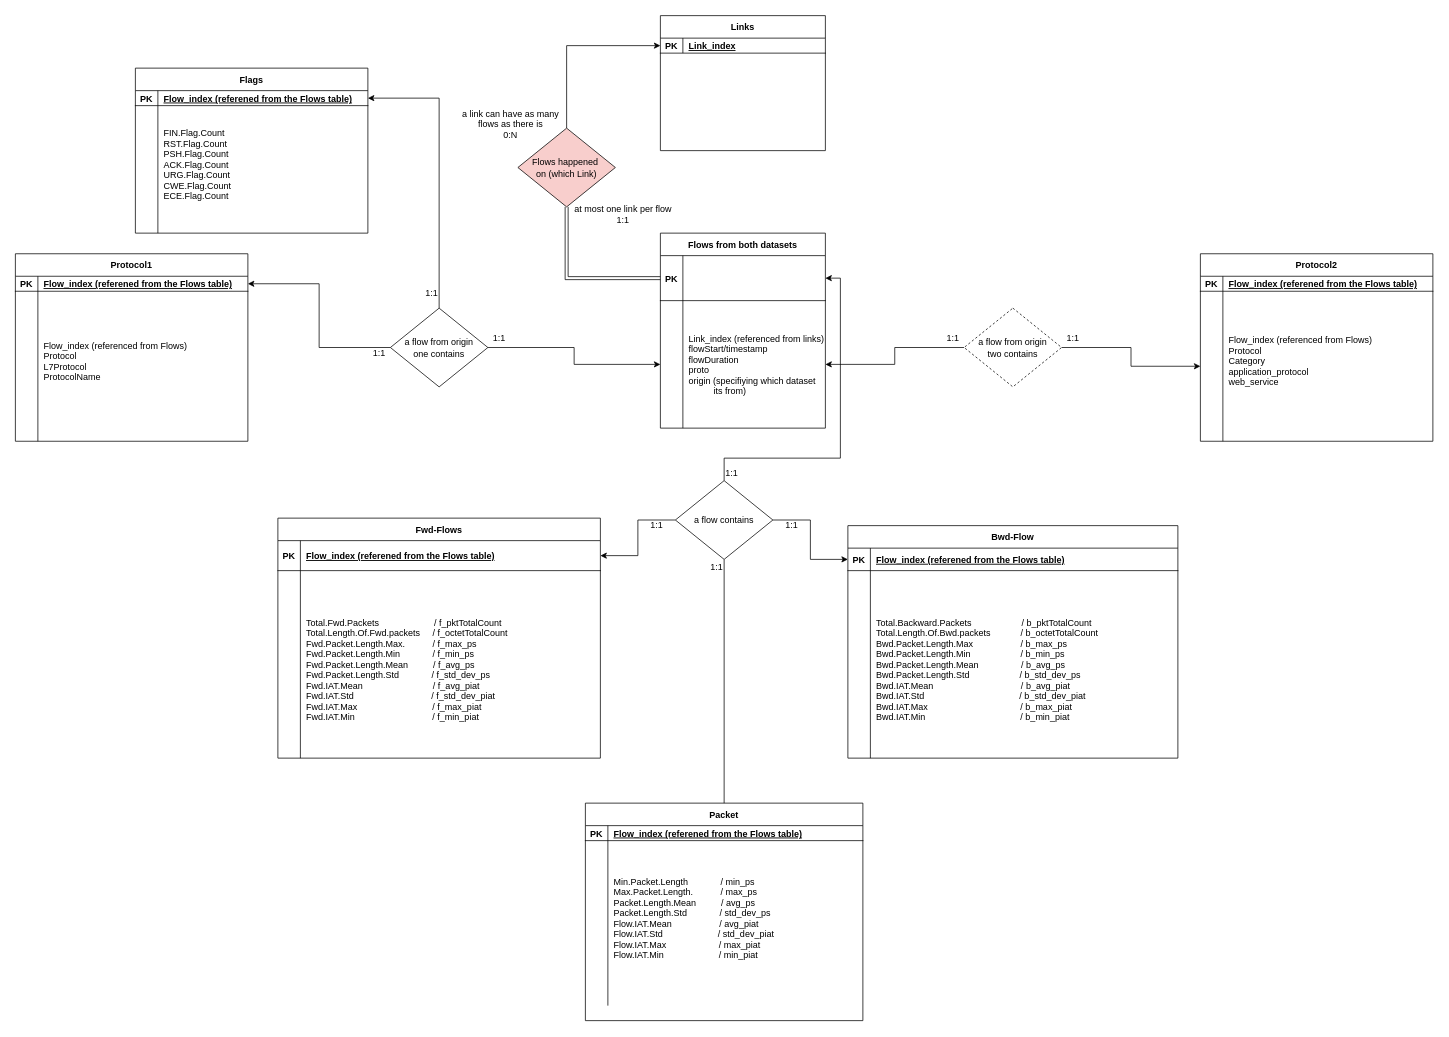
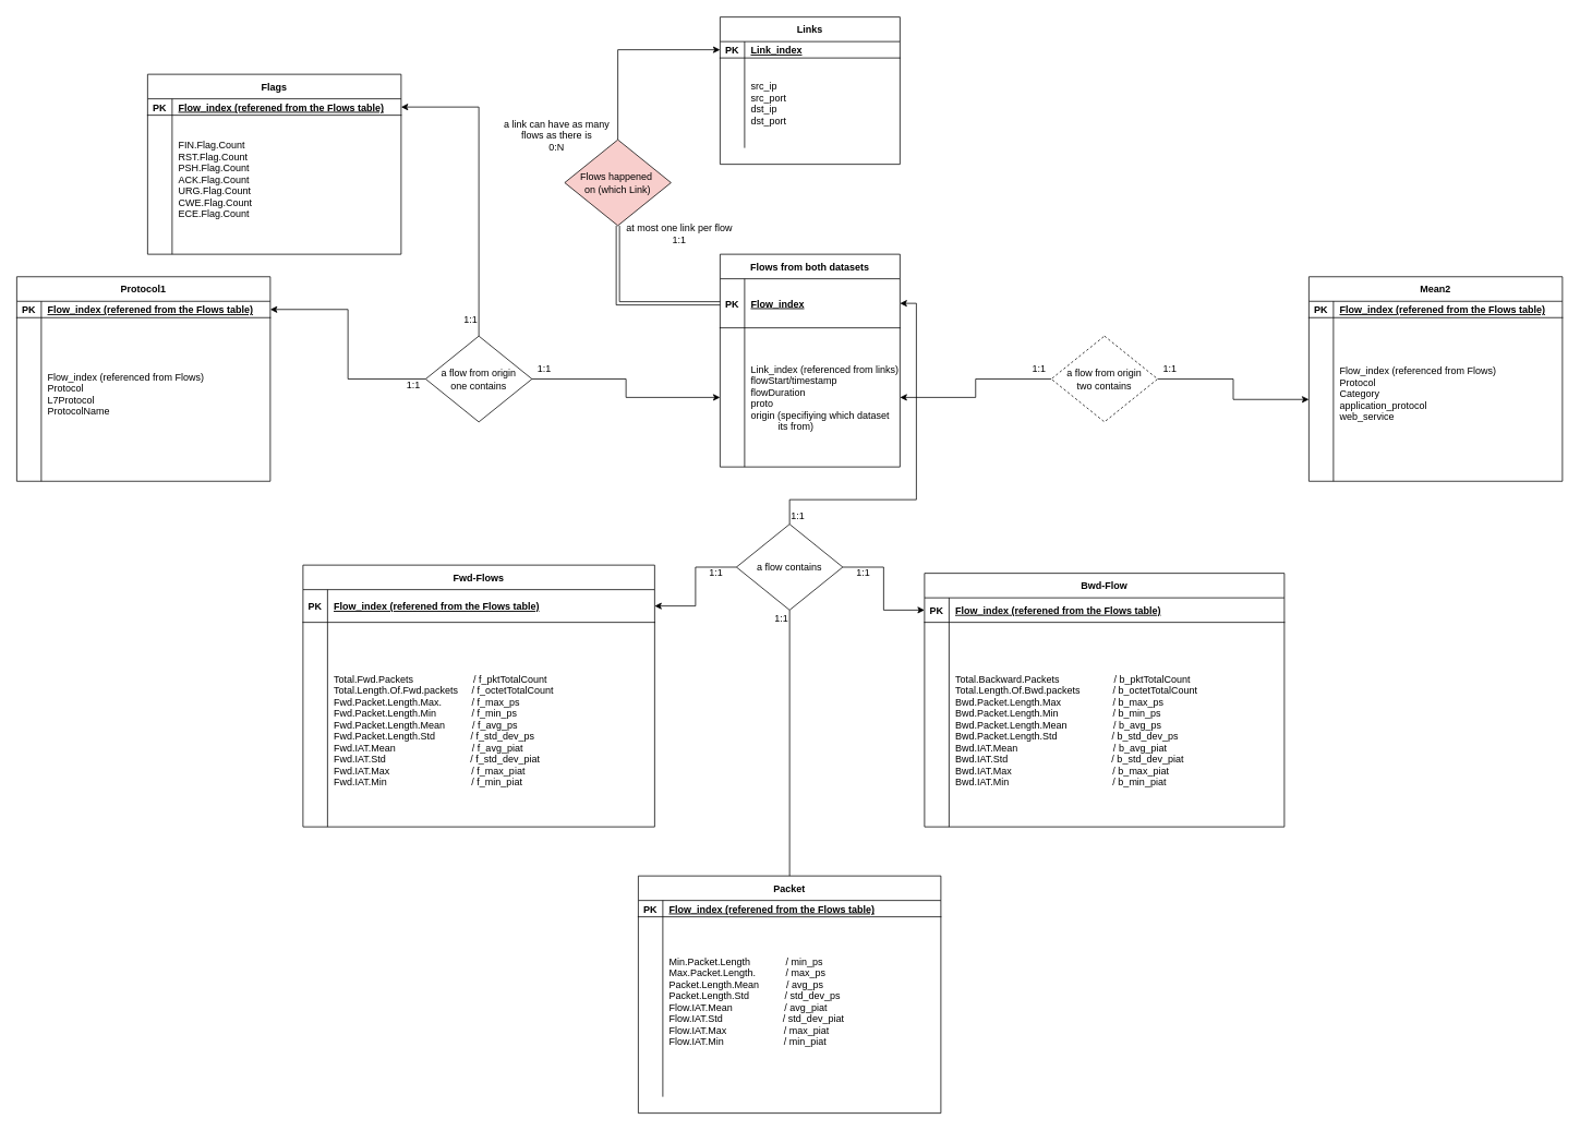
+ <mxCell id="15" value="&#10;src_ip&#10;src_port&#10;dst_ip&#10;dst_port&#10;" style="shape=partialRectangle;overflow=hidden;connectable=0;fillColor=none;top=0;left=0;bottom=0;right=0;align=left;spacingLeft=6;" parent="13" vertex="1"><mxGeometry x="30" width="190" height="110" as="geometry" /></mxCell>
- <mxCell id="66" value="Protocol2" style="shape=table;startSize=30;container=1;collapsible=1;childLayout=tableLayout;fixedRows=1;rowLines=0;fontStyle=1;align=center;resizeLast=1;" parent="1" vertex="1"><mxGeometry x="1600" y="337.5" width="310" height="250" as="geometry" /></mxCell>
+ <mxCell id="66" value="Mean2" style="shape=table;startSize=30;container=1;collapsible=1;childLayout=tableLayout;fixedRows=1;rowLines=0;fontStyle=1;align=center;resizeLast=1;" parent="1" vertex="1"><mxGeometry x="1600" y="337.5" width="310" height="250" as="geometry" /></mxCell>
+ <mxCell id="19" value="Flow_index" style="shape=partialRectangle;overflow=hidden;connectable=0;fillColor=none;top=0;left=0;bottom=0;right=0;align=left;spacingLeft=6;fontStyle=5;" parent="17" vertex="1"><mxGeometry x="30" width="190" height="60" as="geometry" /></mxCell>
